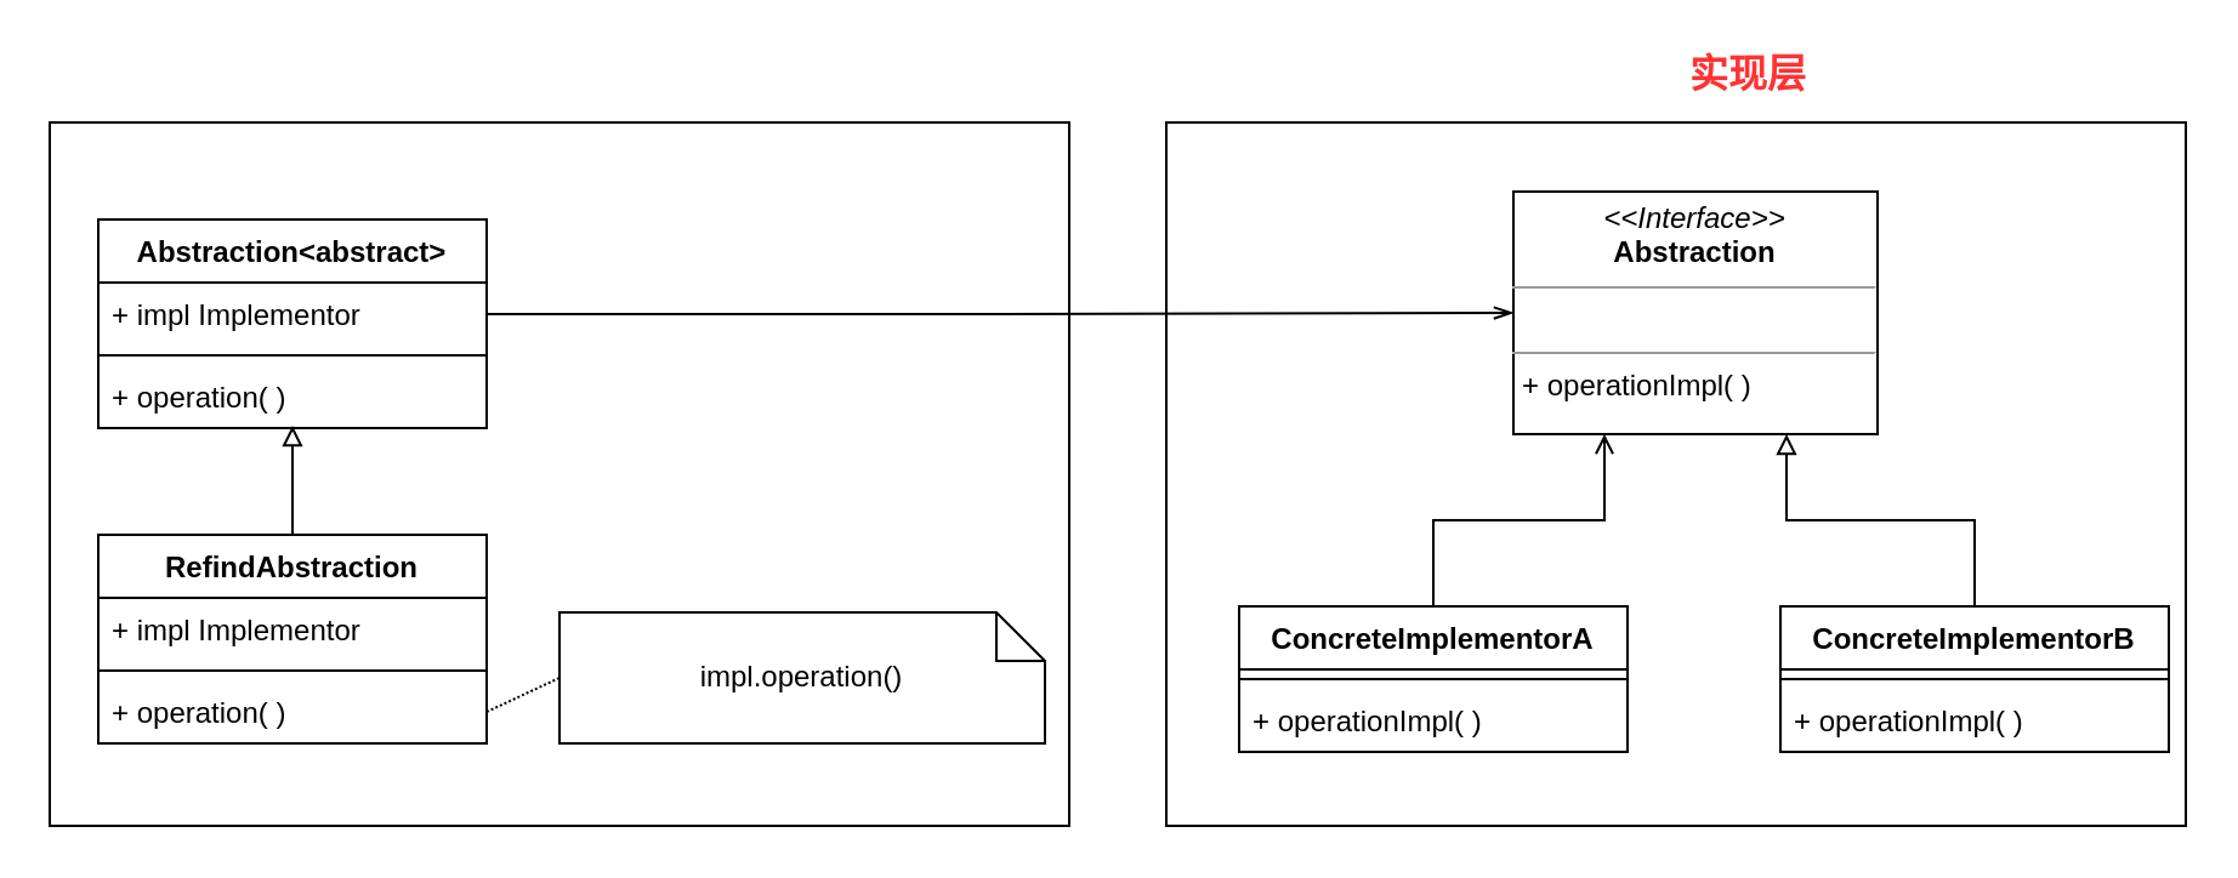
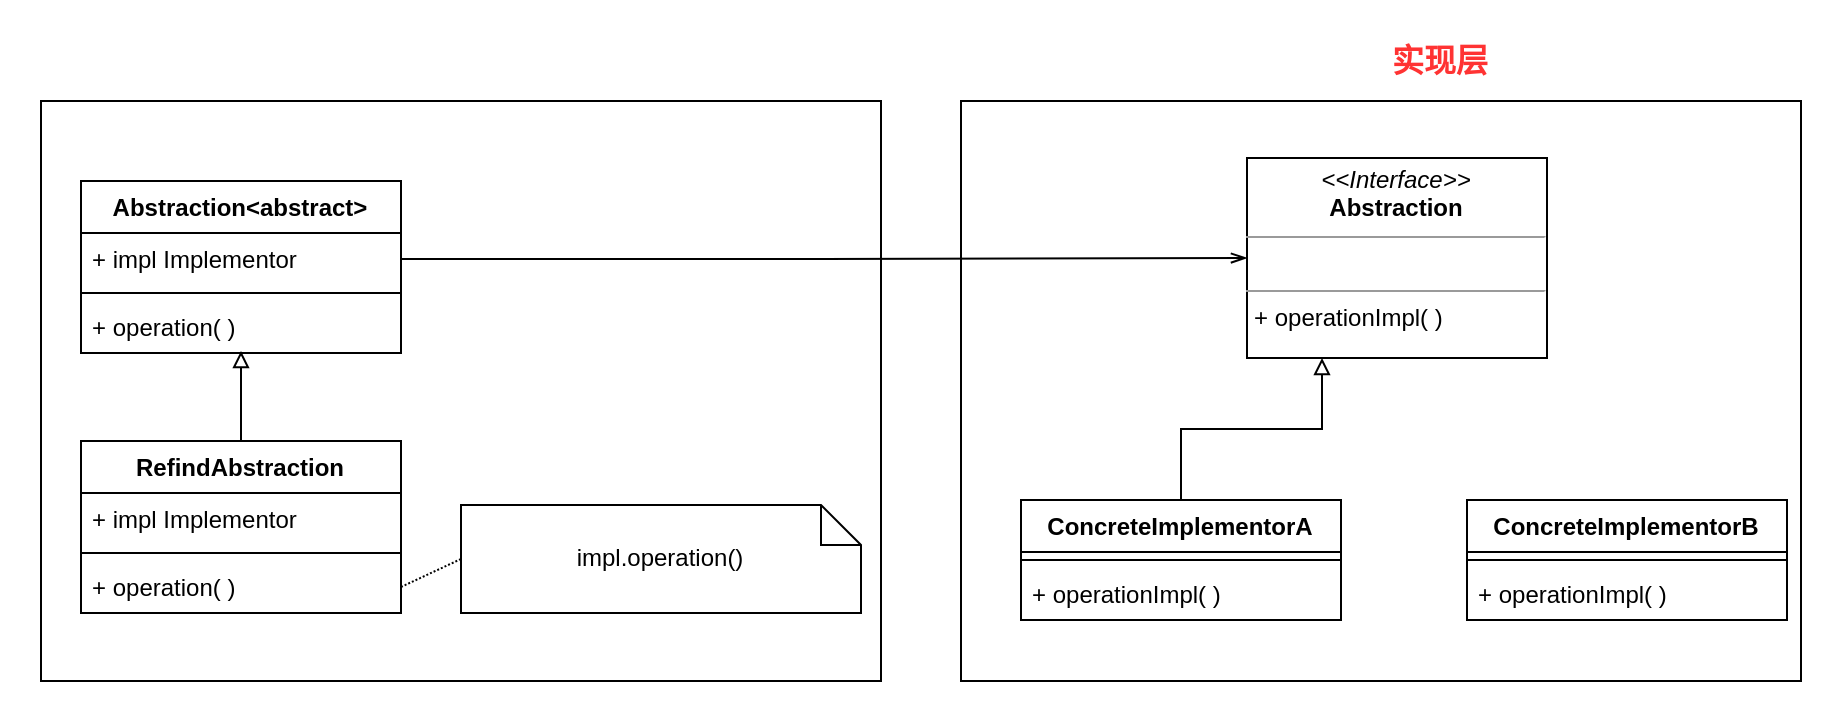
- <mxCell id="16" style="edgeStyle=orthogonalEdgeStyle;rounded=0;orthogonalLoop=1;jettySize=auto;html=1;exitX=0.5;exitY=0;exitDx=0;exitDy=0;entryX=0.25;entryY=1;entryDx=0;entryDy=0;endArrow=open;endFill=0;" parent="1" source="17" target="14" edge="1"><mxGeometry relative="1" as="geometry" /></mxCell>
+ <mxCell id="16" style="edgeStyle=orthogonalEdgeStyle;rounded=0;orthogonalLoop=1;jettySize=auto;html=1;exitX=0.5;exitY=0;exitDx=0;exitDy=0;entryX=0.25;entryY=1;entryDx=0;entryDy=0;endArrow=block;endFill=0;" parent="1" source="17" target="14" edge="1"><mxGeometry relative="1" as="geometry" /></mxCell>
- <mxCell id="20" style="edgeStyle=orthogonalEdgeStyle;rounded=0;orthogonalLoop=1;jettySize=auto;html=1;exitX=0.5;exitY=0;exitDx=0;exitDy=0;entryX=0.75;entryY=1;entryDx=0;entryDy=0;endArrow=block;endFill=0;" parent="1" source="21" target="14" edge="1"><mxGeometry relative="1" as="geometry" /></mxCell>
